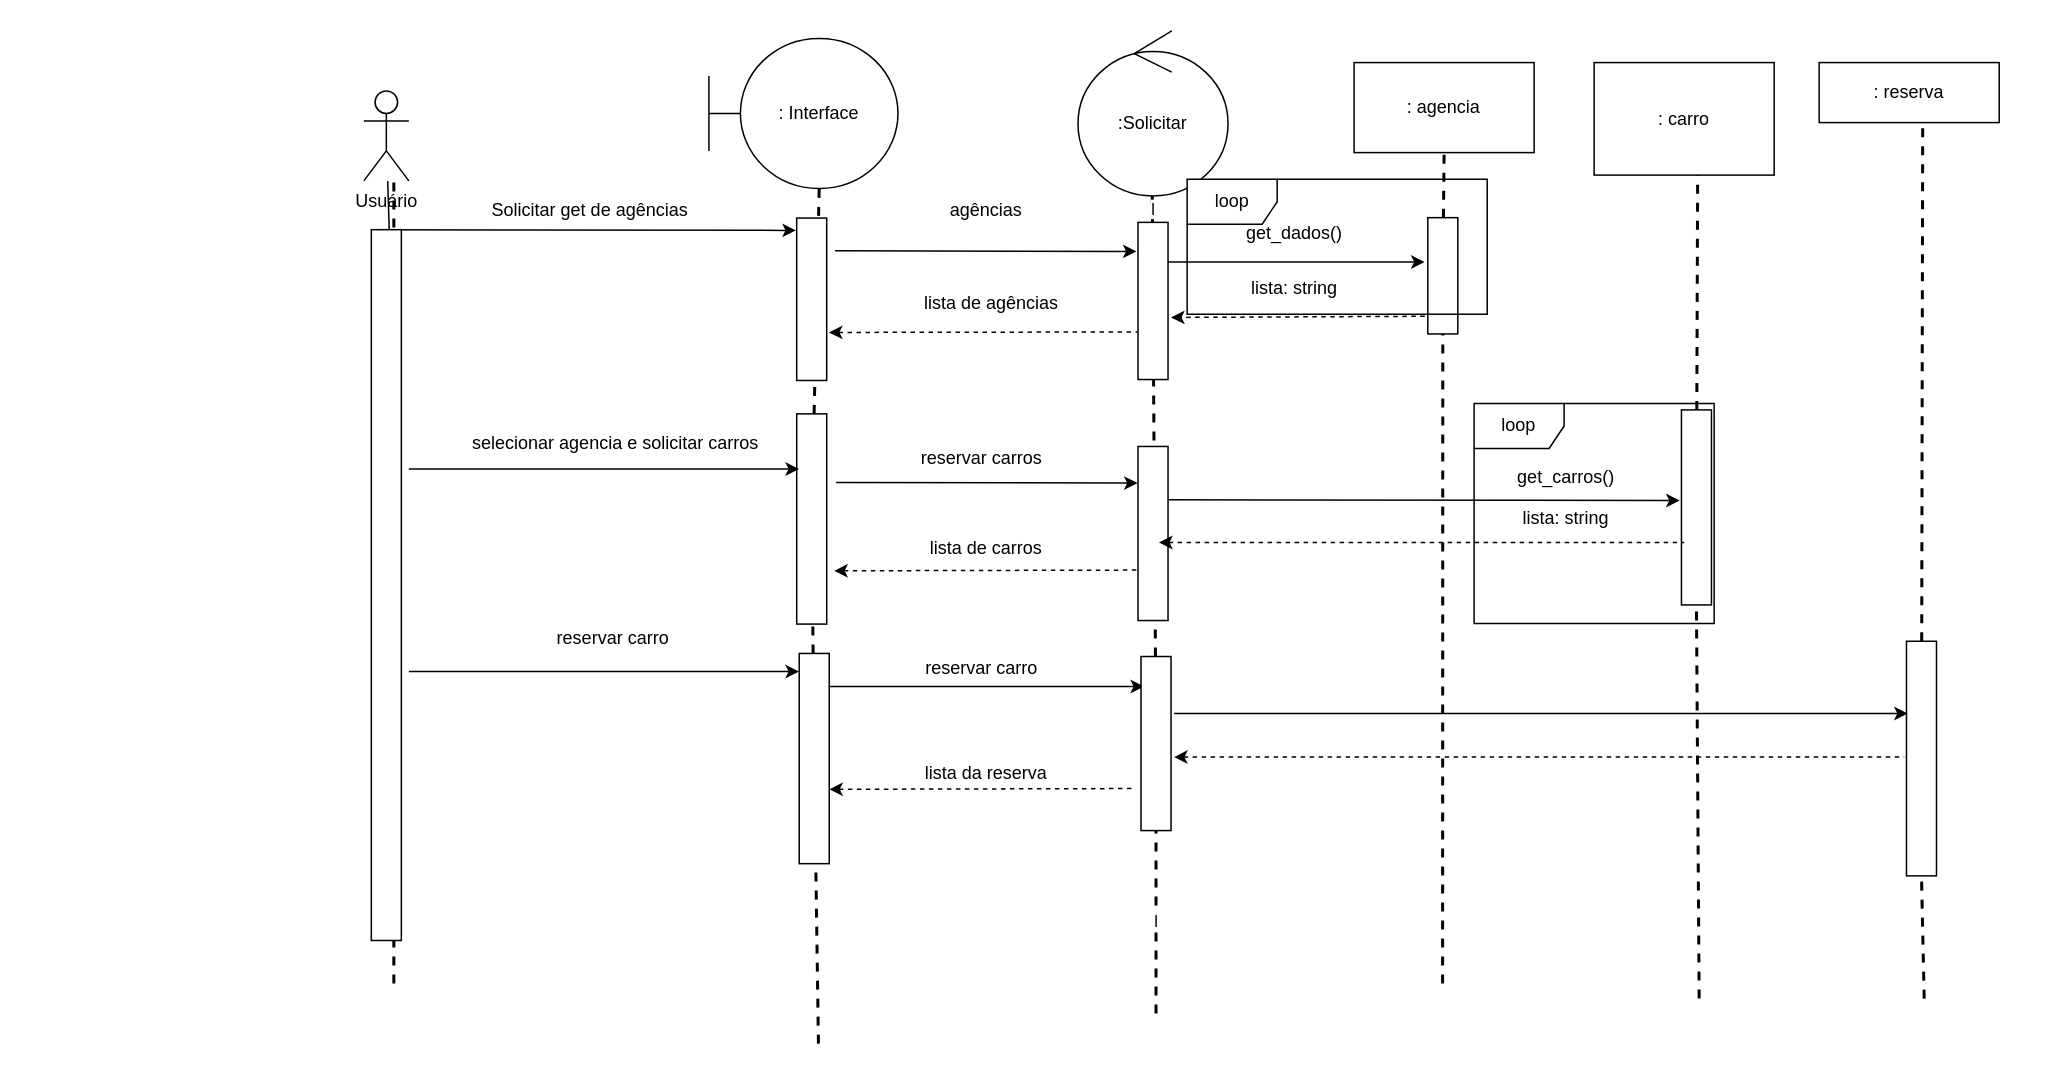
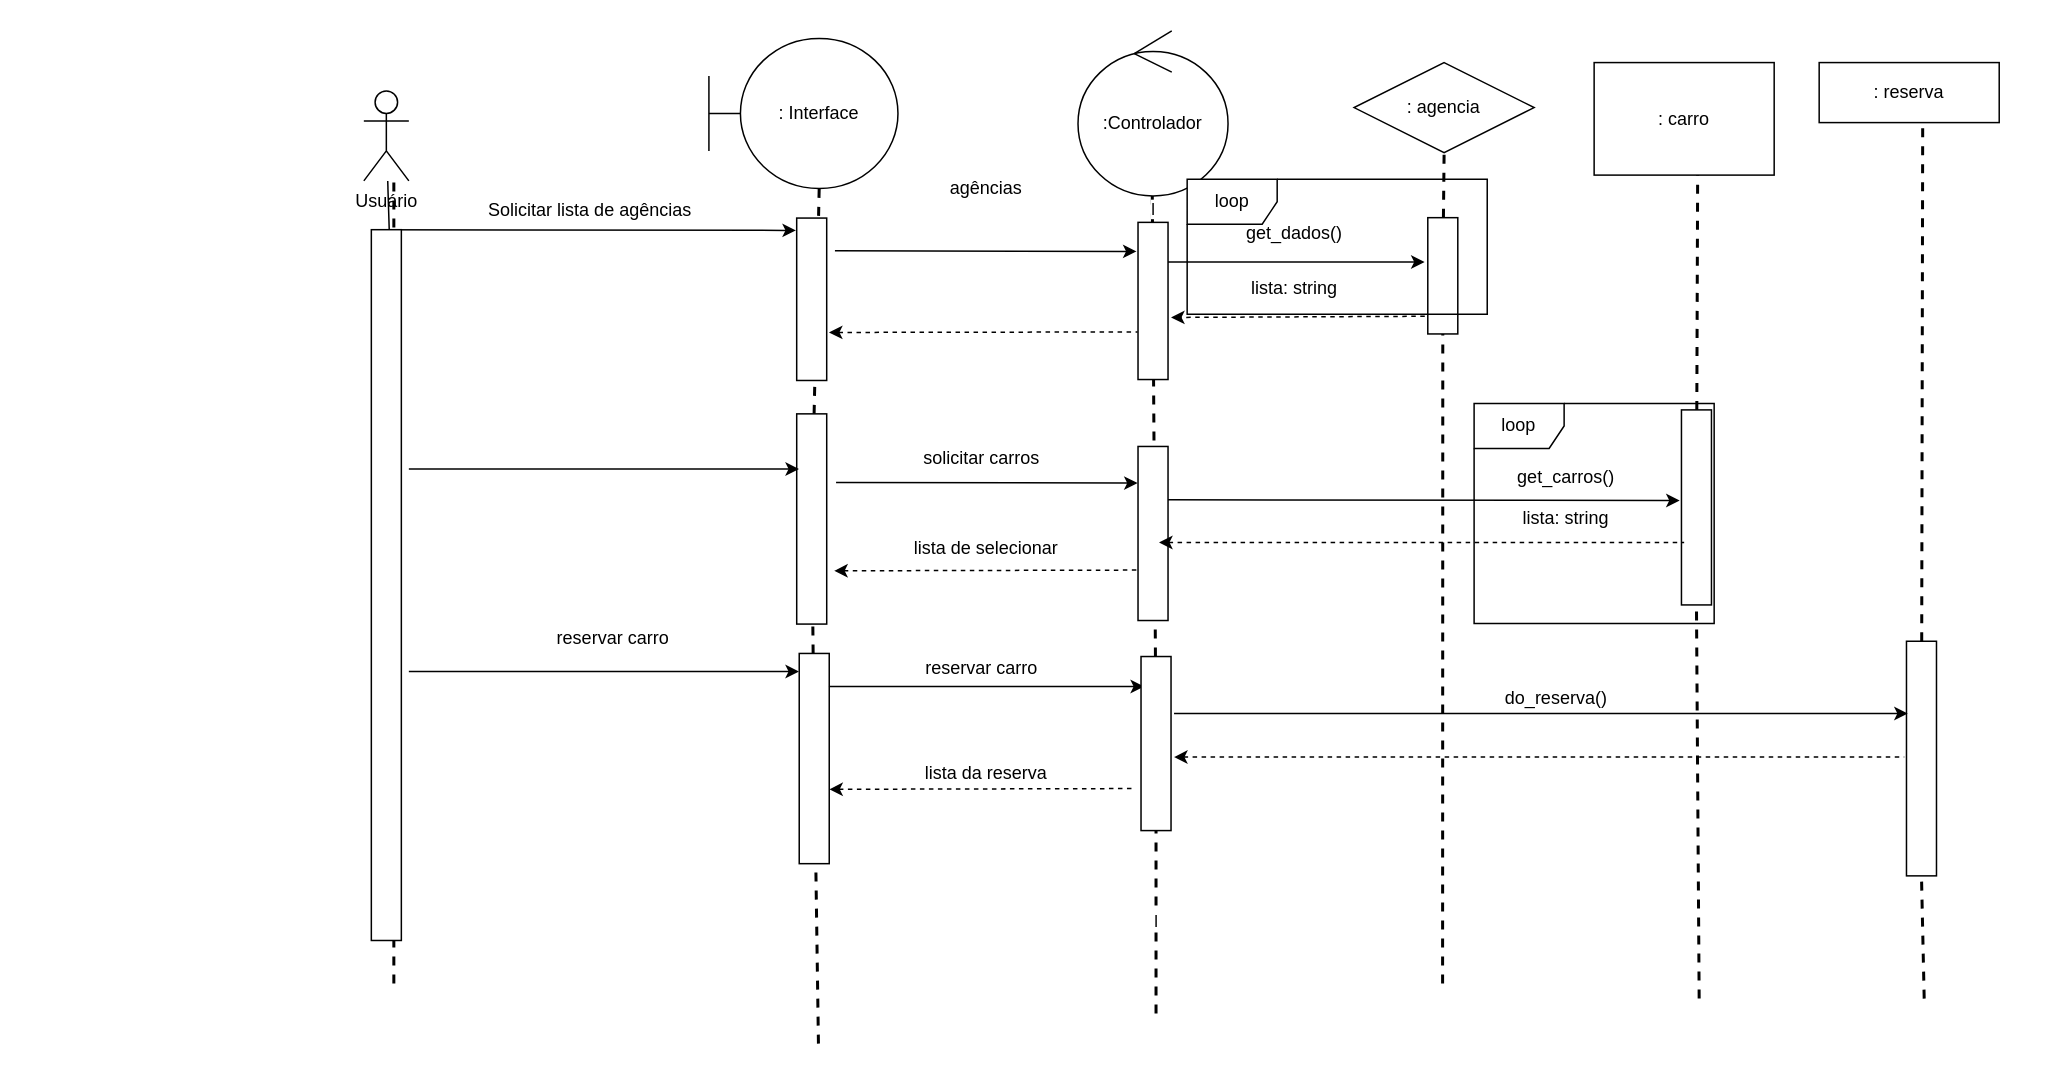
- <mxCell id="20" value=": agencia" style="rounded=0;whiteSpace=wrap;html=1;" parent="1" vertex="1"><mxGeometry x="902.01" y="41.13" width="120" height="60" as="geometry" /></mxCell>
+ <mxCell id="20" value=": agencia" style="rhombus;whiteSpace=wrap;html=1;" parent="1" vertex="1"><mxGeometry x="902.01" y="41.13" width="120" height="60" as="geometry" /></mxCell>
- <mxCell id="6" value=":Solicitar" style="ellipse;shape=umlControl;whiteSpace=wrap;html=1;" parent="1" vertex="1"><mxGeometry x="718" y="20" width="100" height="110" as="geometry" /></mxCell>
+ <mxCell id="6" value=":Controlador" style="ellipse;shape=umlControl;whiteSpace=wrap;html=1;" parent="1" vertex="1"><mxGeometry x="718" y="20" width="100" height="110" as="geometry" /></mxCell>
- <mxCell id="10" value="Solicitar get de agências" style="text;html=1;strokeColor=none;fillColor=none;align=center;verticalAlign=middle;whiteSpace=wrap;rounded=0;" parent="1" vertex="1"><mxGeometry x="298" y="130" width="190" height="20" as="geometry" /></mxCell>
+ <mxCell id="10" value="Solicitar lista de agências" style="text;html=1;strokeColor=none;fillColor=none;align=center;verticalAlign=middle;whiteSpace=wrap;rounded=0;" parent="1" vertex="1"><mxGeometry x="298" y="130" width="190" height="20" as="geometry" /></mxCell>
- <mxCell id="12" value="agências" style="text;html=1;strokeColor=none;fillColor=none;align=center;verticalAlign=middle;whiteSpace=wrap;rounded=0;" parent="1" vertex="1"><mxGeometry x="612.25" y="130" width="90" height="20" as="geometry" /></mxCell>
+ <mxCell id="12" value="agências" style="text;html=1;strokeColor=none;fillColor=none;align=center;verticalAlign=middle;whiteSpace=wrap;rounded=0;" parent="1" vertex="1"><mxGeometry x="612.25" y="115" width="90" height="20" as="geometry" /></mxCell>
- <mxCell id="23" value="lista de agências" style="text;html=1;strokeColor=none;fillColor=none;align=center;verticalAlign=middle;whiteSpace=wrap;rounded=0;" parent="1" vertex="1"><mxGeometry x="609" y="192" width="103" height="20" as="geometry" /></mxCell>
- <mxCell id="27" value="selecionar agencia e solicitar carros" style="text;html=1;strokeColor=none;fillColor=none;align=center;verticalAlign=middle;whiteSpace=wrap;rounded=0;" parent="1" vertex="1"><mxGeometry x="308" y="285" width="204" height="20" as="geometry" /></mxCell>
- <mxCell id="29" value="reservar carros" style="text;html=1;strokeColor=none;fillColor=none;align=center;verticalAlign=middle;whiteSpace=wrap;rounded=0;" parent="1" vertex="1"><mxGeometry x="559" y="295" width="190" height="20" as="geometry" /></mxCell>
+ <mxCell id="29" value="solicitar carros" style="text;html=1;strokeColor=none;fillColor=none;align=center;verticalAlign=middle;whiteSpace=wrap;rounded=0;" parent="1" vertex="1"><mxGeometry x="559" y="295" width="190" height="20" as="geometry" /></mxCell>
- <mxCell id="42" value="lista de carros" style="text;html=1;strokeColor=none;fillColor=none;align=center;verticalAlign=middle;whiteSpace=wrap;rounded=0;" vertex="1" parent="1"><mxGeometry x="562.25" y="355" width="190" height="20" as="geometry" /></mxCell>
+ <mxCell id="42" value="lista de selecionar" style="text;html=1;strokeColor=none;fillColor=none;align=center;verticalAlign=middle;whiteSpace=wrap;rounded=0;" vertex="1" parent="1"><mxGeometry x="562.25" y="355" width="190" height="20" as="geometry" /></mxCell>
+ <mxCell id="58" value="do_reserva()" style="text;html=1;strokeColor=none;fillColor=none;align=center;verticalAlign=middle;whiteSpace=wrap;rounded=0;" vertex="1" parent="1"><mxGeometry x="942" y="455" width="190" height="20" as="geometry" /></mxCell>
